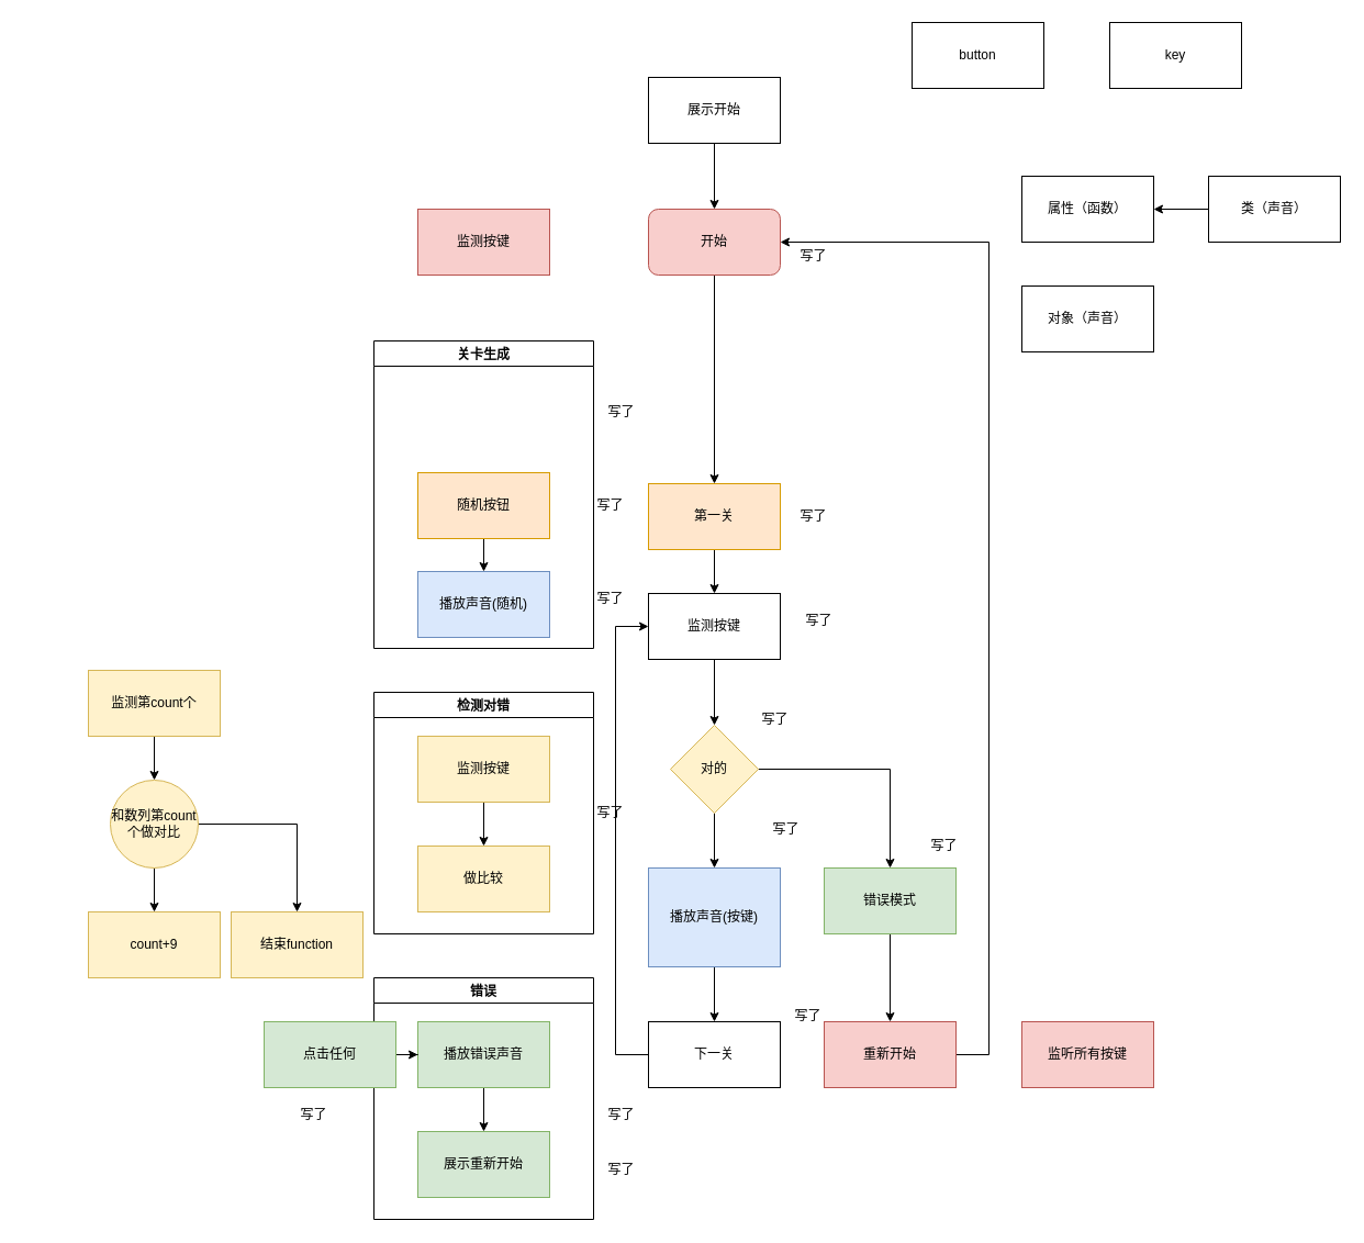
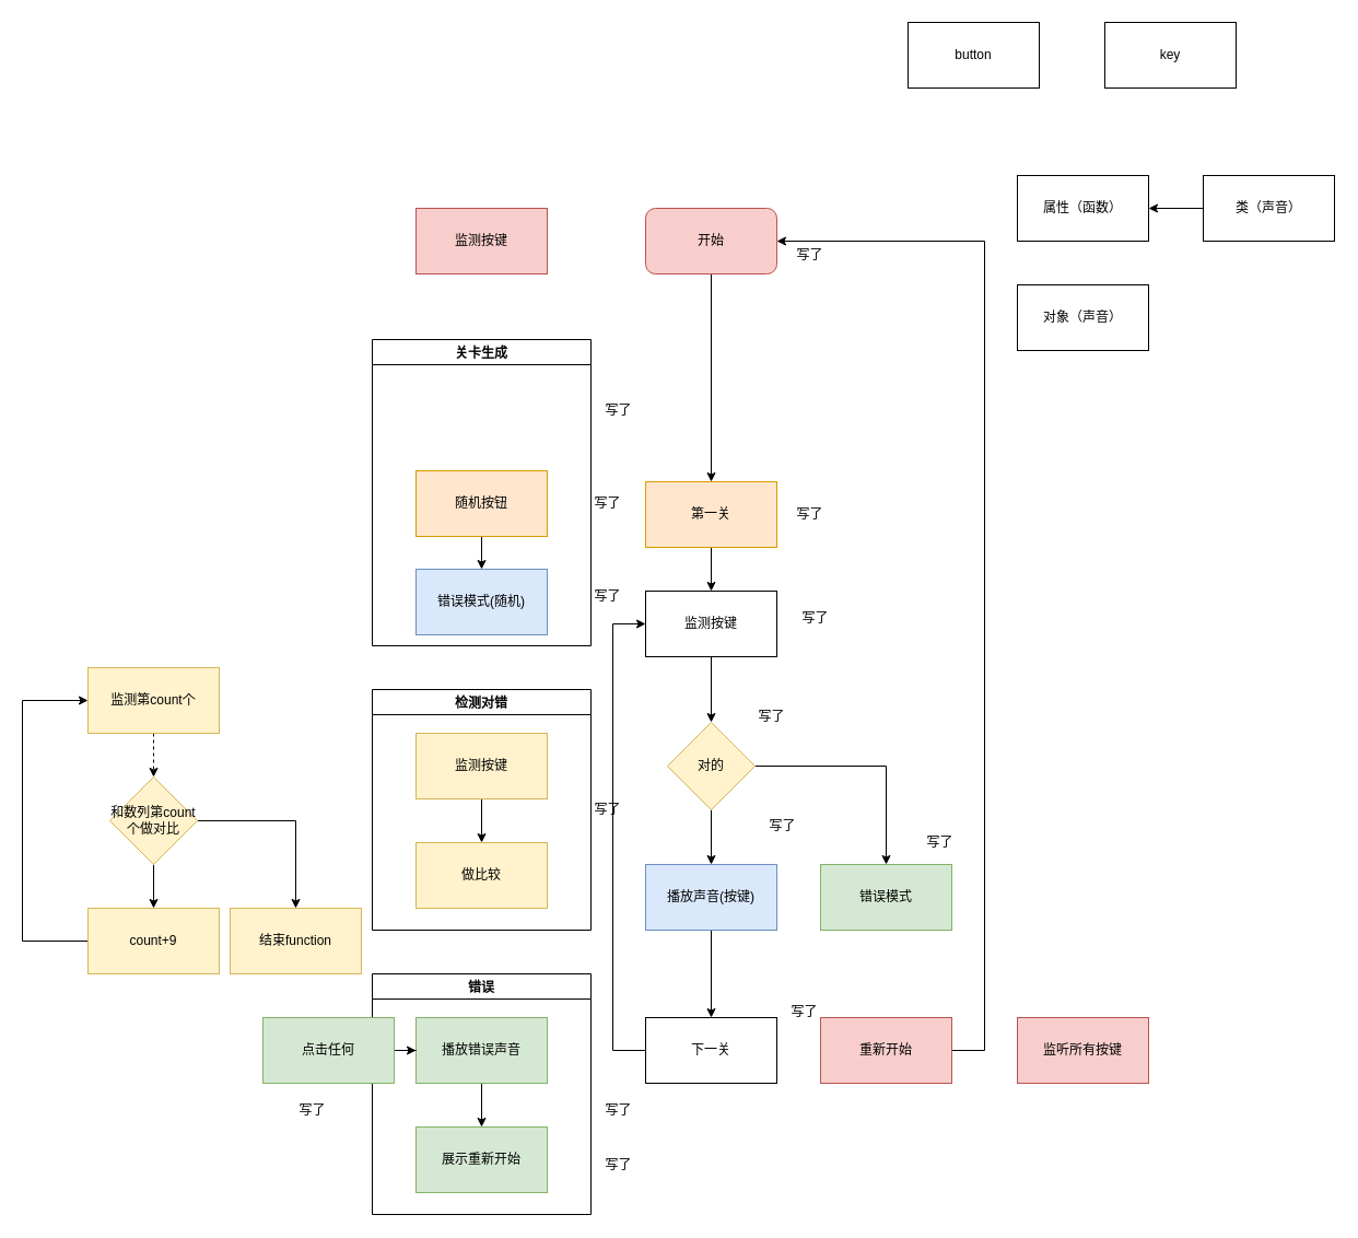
- <mxCell id="38" value="展示开始" style="rounded=0;whiteSpace=wrap;html=1;" vertex="1" parent="1"><mxGeometry x="590" y="70" width="120" height="60" as="geometry" /></mxCell>
- <mxCell id="37" style="edgeStyle=orthogonalEdgeStyle;rounded=0;orthogonalLoop=1;jettySize=auto;html=1;" edge="1" parent="1" source="38" target="24"><mxGeometry relative="1" as="geometry" /></mxCell>
- <mxCell id="27" value="播放声音(随机)" style="rounded=0;whiteSpace=wrap;html=1;fillColor=#dae8fc;strokeColor=#6c8ebf;" vertex="1" parent="1"><mxGeometry x="380" y="520" width="120" height="60" as="geometry" /></mxCell>
+ <mxCell id="27" value="错误模式(随机)" style="rounded=0;whiteSpace=wrap;html=1;fillColor=#dae8fc;strokeColor=#6c8ebf;" vertex="1" parent="1"><mxGeometry x="380" y="520" width="120" height="60" as="geometry" /></mxCell>
- <mxCell id="46" value="" style="edgeStyle=orthogonalEdgeStyle;rounded=0;orthogonalLoop=1;jettySize=auto;html=1;" edge="1" parent="1" source="47" target="50"><mxGeometry relative="1" as="geometry" /></mxCell>
+ <mxCell id="46" value="" style="edgeStyle=orthogonalEdgeStyle;rounded=0;orthogonalLoop=1;jettySize=auto;html=1;dashed=1;" edge="1" parent="1" source="47" target="50"><mxGeometry relative="1" as="geometry" /></mxCell>
- <mxCell id="50" value="和数列第count个做对比" style="ellipse;whiteSpace=wrap;html=1;fillColor=#fff2cc;strokeColor=#d6b656;" vertex="1" parent="1"><mxGeometry x="100" y="710" width="80" height="80" as="geometry" /></mxCell>
+ <mxCell id="50" value="和数列第count个做对比" style="rhombus;whiteSpace=wrap;html=1;fillColor=#fff2cc;strokeColor=#d6b656;rounded=0;" vertex="1" parent="1"><mxGeometry x="100" y="710" width="80" height="80" as="geometry" /></mxCell>
+ <mxCell id="51" style="edgeStyle=orthogonalEdgeStyle;rounded=0;orthogonalLoop=1;jettySize=auto;html=1;" edge="1" parent="1" source="52" target="47"><mxGeometry relative="1" as="geometry"><Array as="points"><mxPoint x="20" y="860" /><mxPoint x="20" y="640" /></Array></mxGeometry></mxCell>
- <mxCell id="9" value="播放声音(按键)" style="rounded=0;whiteSpace=wrap;html=1;fillColor=#dae8fc;strokeColor=#6c8ebf;" vertex="1" parent="1"><mxGeometry x="590" y="790" width="120" height="90" as="geometry" /></mxCell>
+ <mxCell id="9" value="播放声音(按键)" style="rounded=0;whiteSpace=wrap;html=1;fillColor=#dae8fc;strokeColor=#6c8ebf;" vertex="1" parent="1"><mxGeometry x="590" y="790" width="120" height="60" as="geometry" /></mxCell>
- <mxCell id="15" style="edgeStyle=orthogonalEdgeStyle;rounded=0;orthogonalLoop=1;jettySize=auto;html=1;" edge="1" parent="1" source="16" target="18"><mxGeometry relative="1" as="geometry" /></mxCell>
